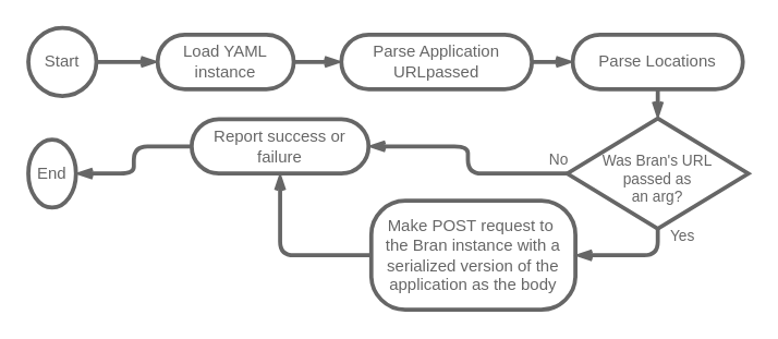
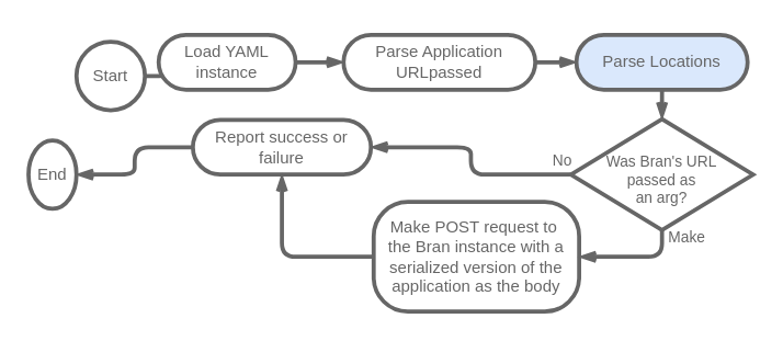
- <mxCell id="3" value="Start" style="strokeWidth=3;html=1;shape=mxgraph.flowchart.start_2;whiteSpace=wrap;labelBackgroundColor=none;fillColor=#ffffff;strokeColor=#666666;fontColor=#666666;fontSize=12;fontStyle=0;rounded=1;arcSize=50;" vertex="1" parent="1"><mxGeometry x="20" y="20" width="50" height="50" as="geometry" /></mxCell>
+ <mxCell id="3" value="Start" style="strokeWidth=3;html=1;shape=mxgraph.flowchart.start_2;whiteSpace=wrap;labelBackgroundColor=none;fillColor=#ffffff;strokeColor=#666666;fontColor=#666666;fontSize=12;fontStyle=0;rounded=1;arcSize=50;" vertex="1" parent="1"><mxGeometry x="55" y="30" width="50" height="50" as="geometry" /></mxCell>
- <mxCell id="5" value="Parse Locations" style="rounded=1;whiteSpace=wrap;html=1;absoluteArcSize=1;arcSize=50;strokeWidth=3;strokeColor=#666666;fontFamily=Helvetica;fontSize=12;fontColor=#666666;fillColor=#ffffff;fontStyle=0;labelBackgroundColor=none;" vertex="1" parent="1"><mxGeometry x="420" y="25" width="125" height="40" as="geometry" /></mxCell>
+ <mxCell id="5" value="Parse Locations" style="rounded=1;whiteSpace=wrap;html=1;absoluteArcSize=1;arcSize=50;strokeWidth=3;strokeColor=#666666;fontFamily=Helvetica;fontSize=12;fontColor=#666666;fillColor=#dae8fc;fontStyle=0;labelBackgroundColor=none;" vertex="1" parent="1"><mxGeometry x="420" y="25" width="125" height="40" as="geometry" /></mxCell>
- <mxCell id="18" value="Yes" style="text;html=1;strokeColor=none;fillColor=none;align=center;verticalAlign=middle;whiteSpace=wrap;rounded=0;fontSize=11;fontFamily=Helvetica;fontColor=#666666;" vertex="1" parent="1"><mxGeometry x="471" y="158" width="60" height="30" as="geometry" /></mxCell>
+ <mxCell id="18" value="Make" style="text;html=1;strokeColor=none;fillColor=none;align=center;verticalAlign=middle;whiteSpace=wrap;rounded=0;fontSize=11;fontFamily=Helvetica;fontColor=#666666;" vertex="1" parent="1"><mxGeometry x="471" y="158" width="60" height="30" as="geometry" /></mxCell>
